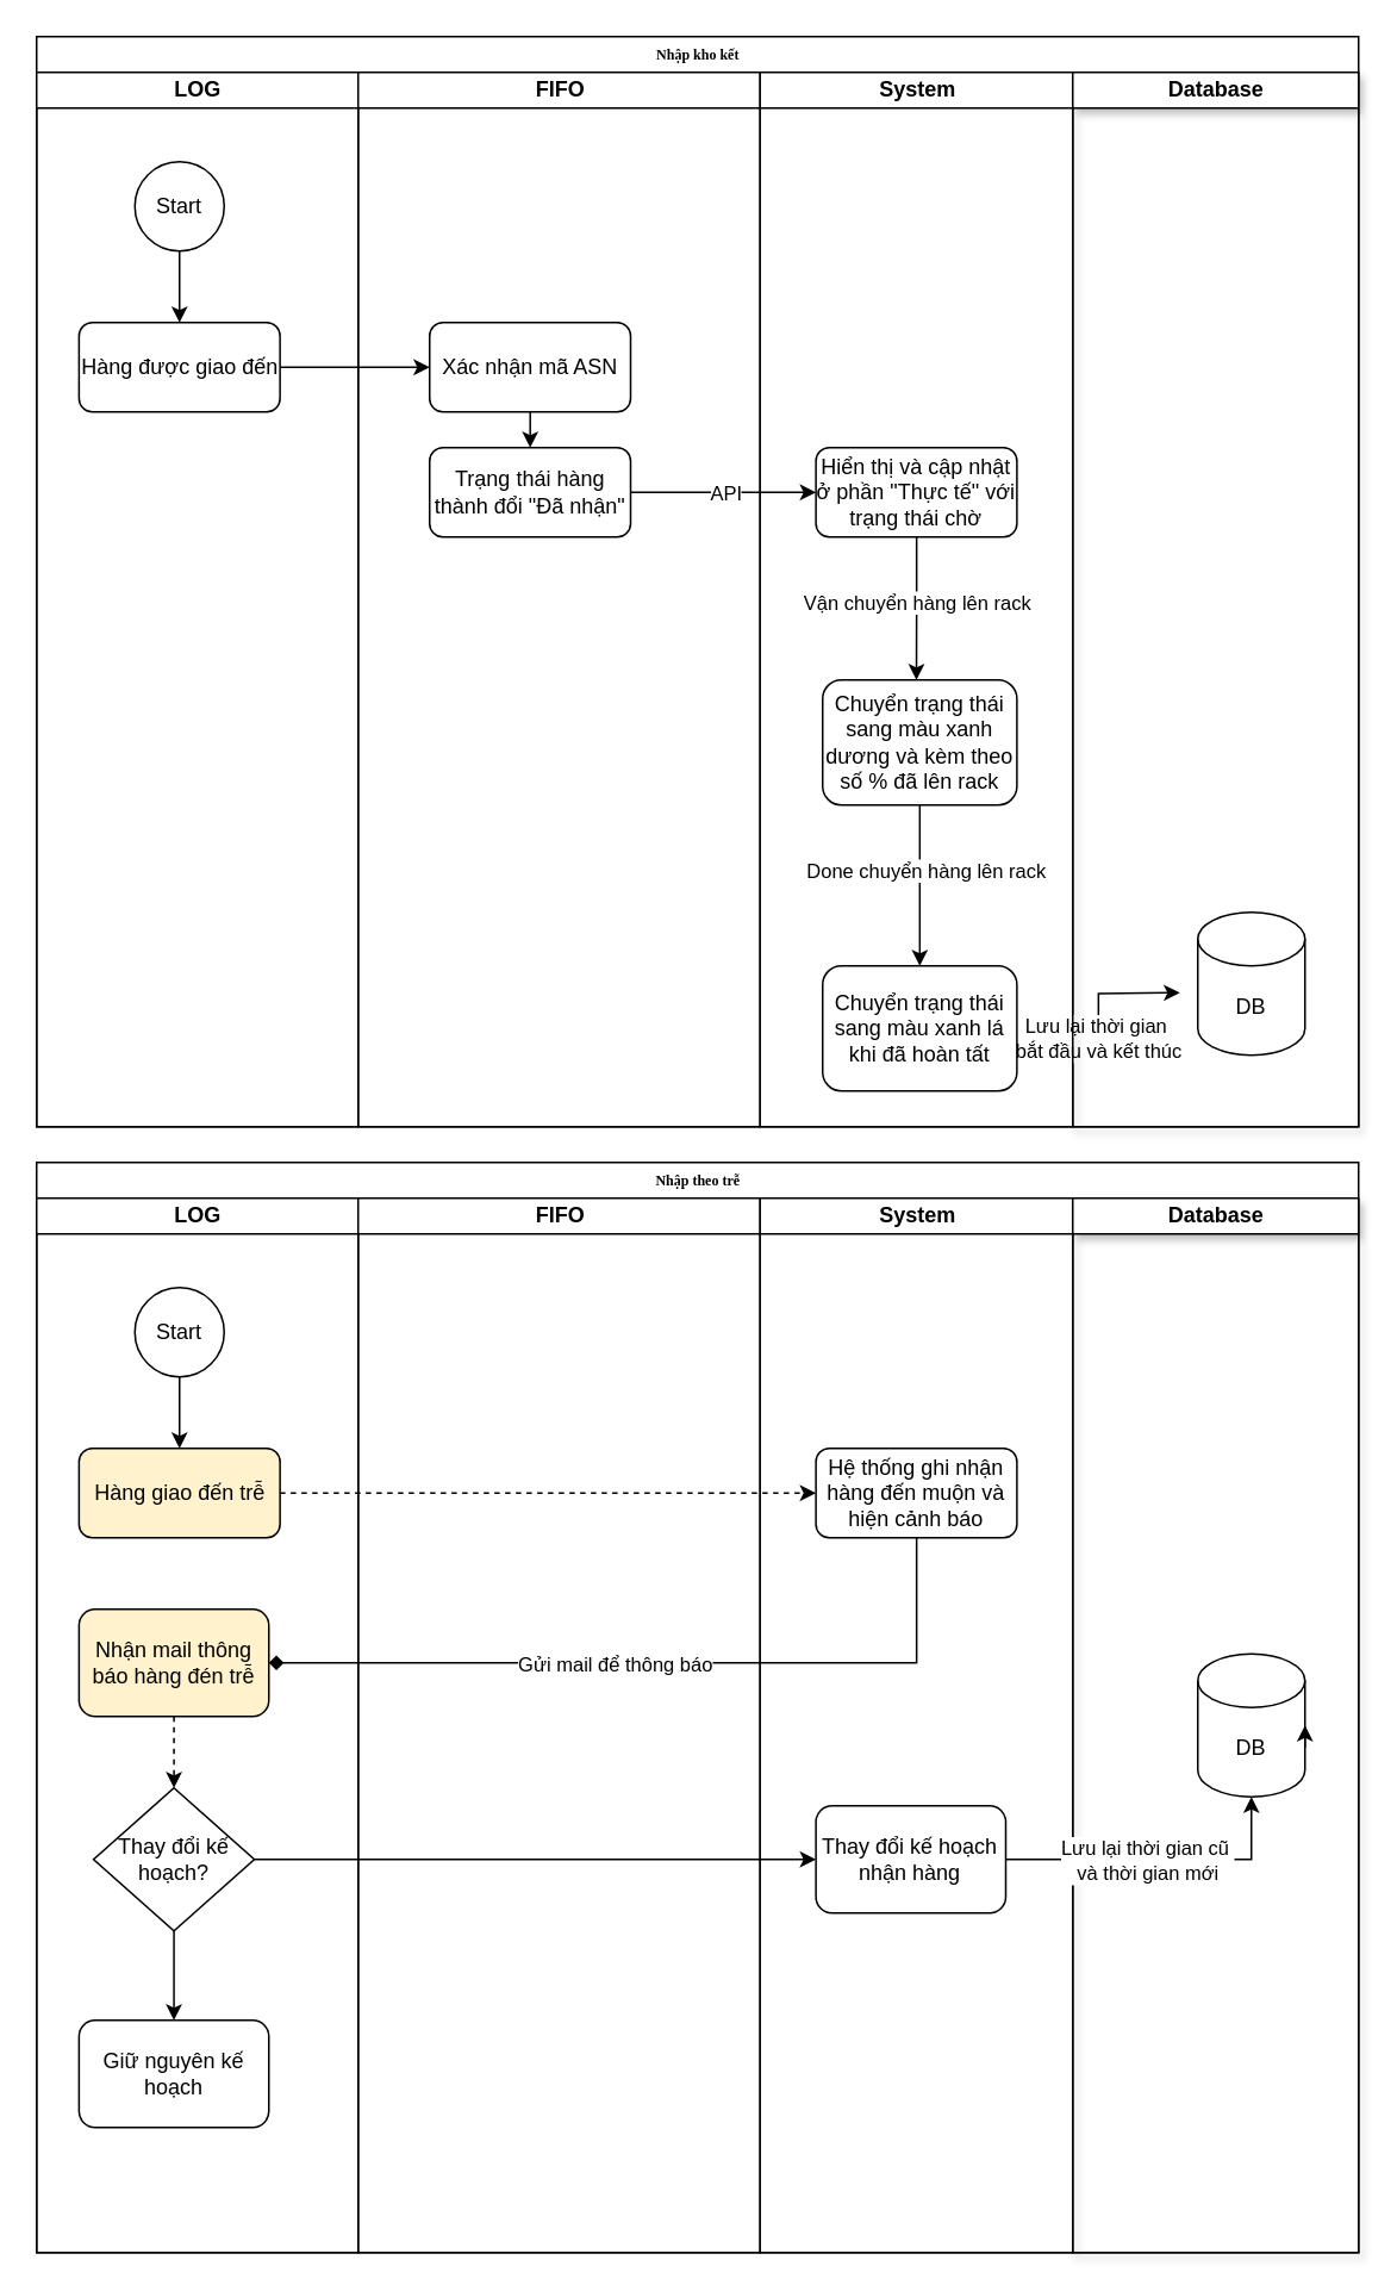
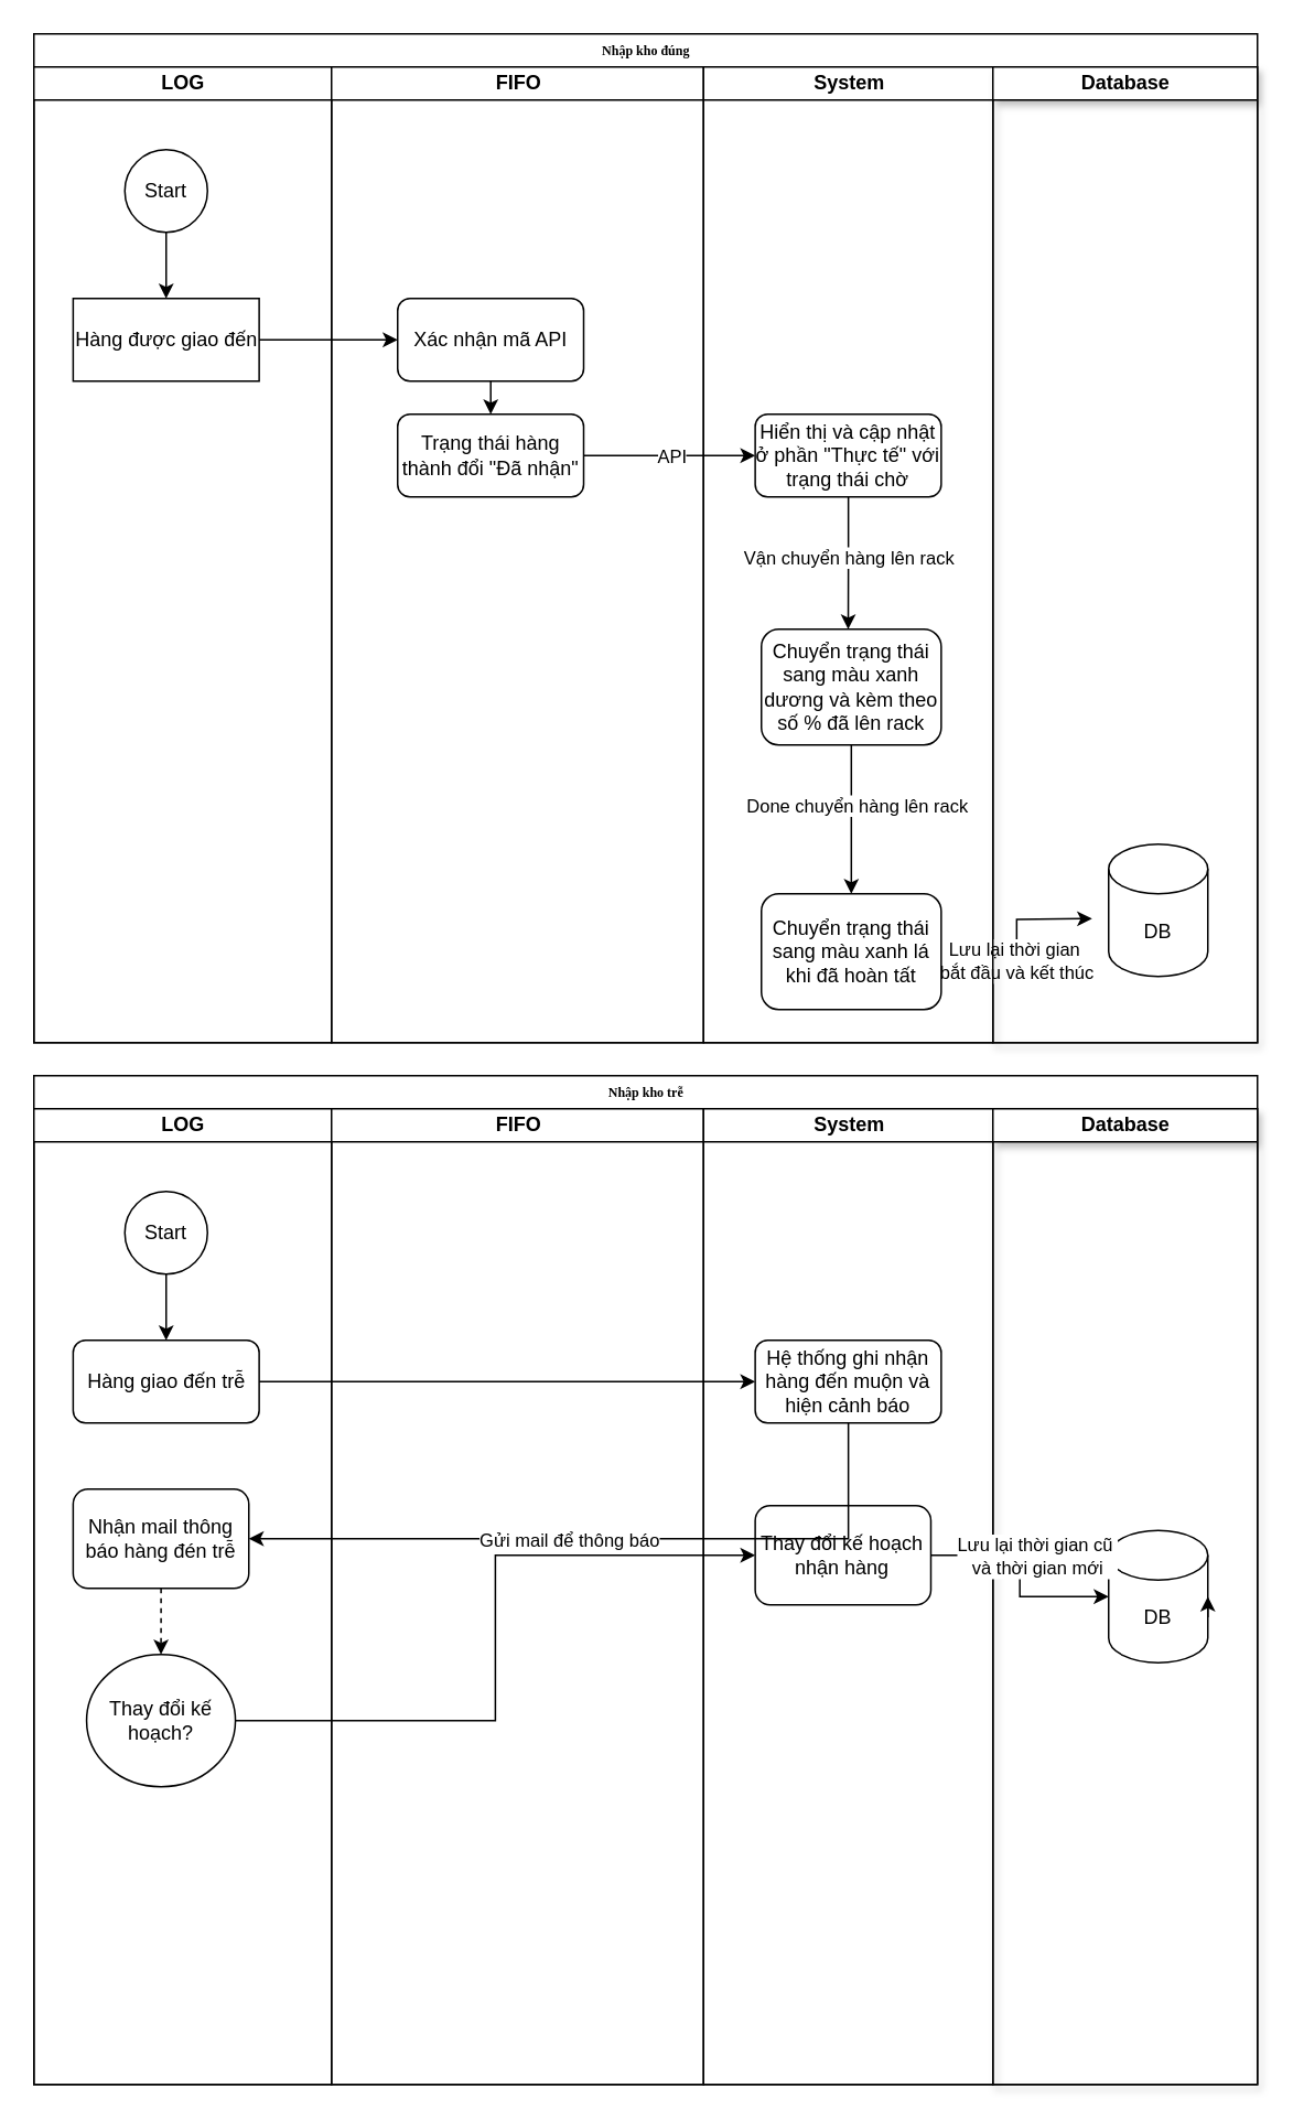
- <mxCell id="2" value="Nhập kho kết" style="swimlane;html=1;childLayout=stackLayout;startSize=20;rounded=0;shadow=0;labelBackgroundColor=none;strokeWidth=1;fontFamily=Verdana;fontSize=8;align=center;" parent="1" vertex="1"><mxGeometry x="20" y="20" width="740" height="610" as="geometry" /></mxCell>
+ <mxCell id="2" value="Nhập kho đúng" style="swimlane;html=1;childLayout=stackLayout;startSize=20;rounded=0;shadow=0;labelBackgroundColor=none;strokeWidth=1;fontFamily=Verdana;fontSize=8;align=center;" parent="1" vertex="1"><mxGeometry x="20" y="20" width="740" height="610" as="geometry" /></mxCell>
- <mxCell id="6" value="Hàng được giao đến" style="rounded=1;whiteSpace=wrap;html=1;" vertex="1" parent="3"><mxGeometry x="23.75" y="140" width="112.5" height="50" as="geometry" /></mxCell>
+ <mxCell id="6" value="Hàng được giao đến" style="whiteSpace=wrap;html=1;rounded=0;" vertex="1" parent="3"><mxGeometry x="23.75" y="140" width="112.5" height="50" as="geometry" /></mxCell>
- <mxCell id="9" value="Xác nhận mã ASN" style="rounded=1;whiteSpace=wrap;html=1;" vertex="1" parent="7"><mxGeometry x="40" y="140" width="112.5" height="50" as="geometry" /></mxCell>
+ <mxCell id="9" value="Xác nhận mã API" style="rounded=1;whiteSpace=wrap;html=1;" vertex="1" parent="7"><mxGeometry x="40" y="140" width="112.5" height="50" as="geometry" /></mxCell>
- <mxCell id="26" value="Nhập theo trễ" style="swimlane;html=1;childLayout=stackLayout;startSize=20;rounded=0;shadow=0;labelBackgroundColor=none;strokeWidth=1;fontFamily=Verdana;fontSize=8;align=center;" vertex="1" parent="1"><mxGeometry x="20" y="650" width="740" height="610" as="geometry" /></mxCell>
+ <mxCell id="26" value="Nhập kho trễ" style="swimlane;html=1;childLayout=stackLayout;startSize=20;rounded=0;shadow=0;labelBackgroundColor=none;strokeWidth=1;fontFamily=Verdana;fontSize=8;align=center;" vertex="1" parent="1"><mxGeometry x="20" y="650" width="740" height="610" as="geometry" /></mxCell>
- <mxCell id="30" value="Hàng giao đến trễ" style="rounded=1;whiteSpace=wrap;html=1;fillColor=#fff2cc;" vertex="1" parent="27"><mxGeometry x="23.75" y="140" width="112.5" height="50" as="geometry" /></mxCell>
+ <mxCell id="30" value="Hàng giao đến trễ" style="rounded=1;whiteSpace=wrap;html=1;" vertex="1" parent="27"><mxGeometry x="23.75" y="140" width="112.5" height="50" as="geometry" /></mxCell>
- <mxCell id="43" style="edgeStyle=orthogonalEdgeStyle;rounded=0;orthogonalLoop=1;jettySize=auto;html=1;dashed=1;" edge="1" parent="26" source="30" target="38"><mxGeometry relative="1" as="geometry" /></mxCell>
+ <mxCell id="43" style="edgeStyle=orthogonalEdgeStyle;rounded=0;orthogonalLoop=1;jettySize=auto;html=1;" edge="1" parent="26" source="30" target="38"><mxGeometry relative="1" as="geometry" /></mxCell>
- <mxCell id="32" value="Nhận mail thông báo hàng đén trễ" style="rounded=1;whiteSpace=wrap;html=1;fillColor=#fff2cc;" vertex="1" parent="27"><mxGeometry x="23.75" y="230" width="106.25" height="60" as="geometry" /></mxCell>
+ <mxCell id="32" value="Nhận mail thông báo hàng đén trễ" style="rounded=1;whiteSpace=wrap;html=1;" vertex="1" parent="27"><mxGeometry x="23.75" y="230" width="106.25" height="60" as="geometry" /></mxCell>
- <mxCell id="44" style="edgeStyle=orthogonalEdgeStyle;rounded=0;orthogonalLoop=1;jettySize=auto;html=1;entryX=1;entryY=0.5;entryDx=0;entryDy=0;endArrow=diamond;" edge="1" parent="26" source="38" target="32"><mxGeometry relative="1" as="geometry"><Array as="points"><mxPoint x="493" y="280" /></Array></mxGeometry></mxCell>
+ <mxCell id="44" style="edgeStyle=orthogonalEdgeStyle;rounded=0;orthogonalLoop=1;jettySize=auto;html=1;entryX=1;entryY=0.5;entryDx=0;entryDy=0;" edge="1" parent="26" source="38" target="32"><mxGeometry relative="1" as="geometry"><Array as="points"><mxPoint x="493" y="280" /></Array></mxGeometry></mxCell>
- <mxCell id="34" value="Thay đổi kế hoạch?" style="rhombus;whiteSpace=wrap;html=1;" vertex="1" parent="27"><mxGeometry x="31.88" y="330" width="90" height="80" as="geometry" /></mxCell>
+ <mxCell id="34" value="Thay đổi kế hoạch?" style="ellipse;whiteSpace=wrap;html=1;" vertex="1" parent="27"><mxGeometry x="31.88" y="330" width="90" height="80" as="geometry" /></mxCell>
- <mxCell id="39" value="Thay đổi kế hoạch nhận hàng" style="rounded=1;whiteSpace=wrap;html=1;" vertex="1" parent="37"><mxGeometry x="31.25" y="340" width="106.25" height="60" as="geometry" /></mxCell>
+ <mxCell id="39" value="Thay đổi kế hoạch nhận hàng" style="rounded=1;whiteSpace=wrap;html=1;" vertex="1" parent="37"><mxGeometry x="31.25" y="240" width="106.25" height="60" as="geometry" /></mxCell>
- <mxCell id="33" style="edgeStyle=orthogonalEdgeStyle;rounded=0;orthogonalLoop=1;jettySize=auto;html=1;entryX=0.5;entryY=0;entryDx=0;entryDy=0;" edge="1" parent="27" source="34" target="35"><mxGeometry relative="1" as="geometry" /></mxCell>
- <mxCell id="35" value="Giữ nguyên kế hoạch" style="rounded=1;whiteSpace=wrap;html=1;" vertex="1" parent="27"><mxGeometry x="23.75" y="460" width="106.25" height="60" as="geometry" /></mxCell>
